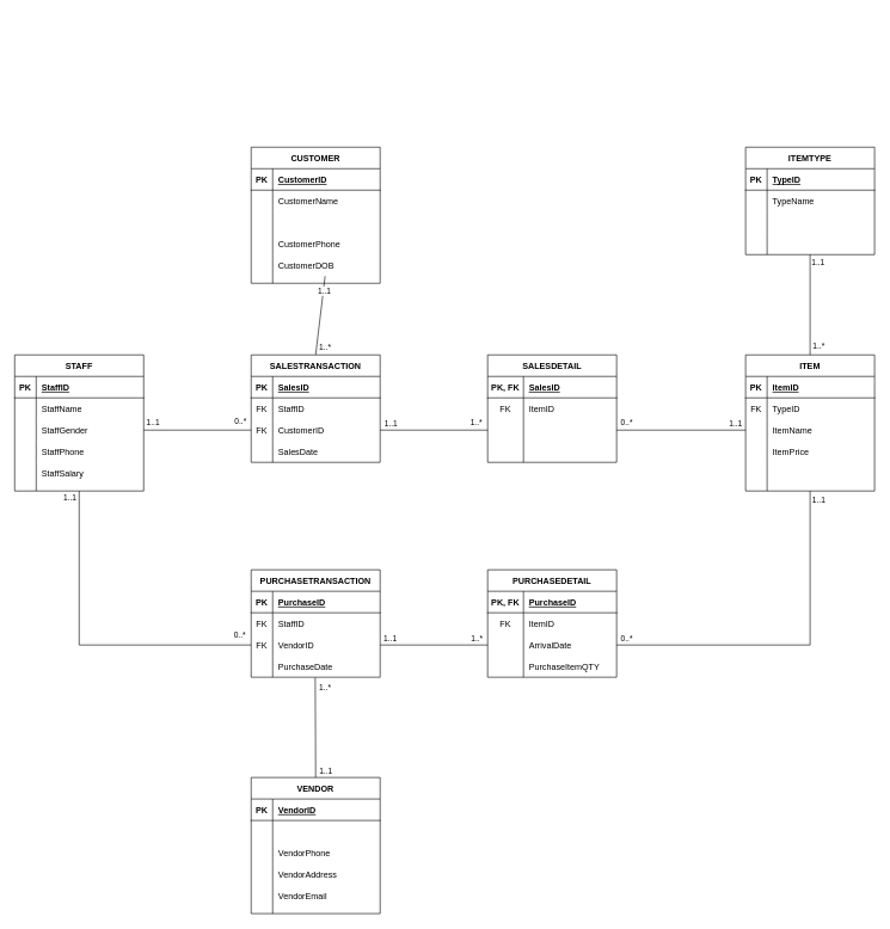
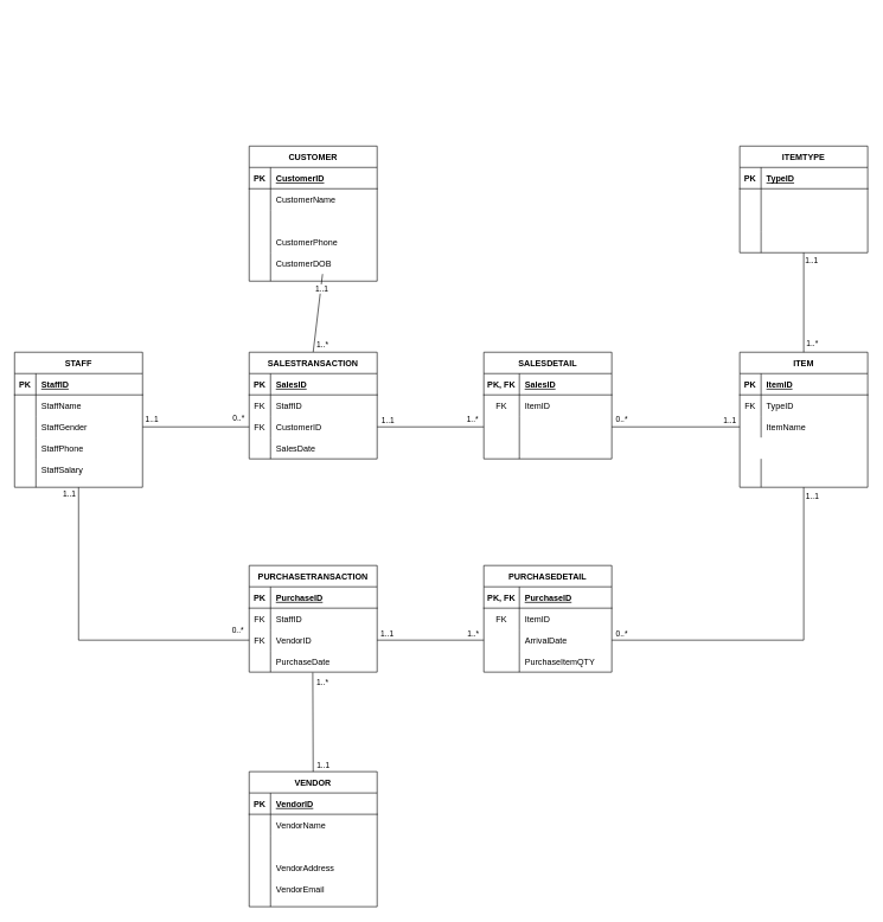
- <mxCell id="44" value="TypeName" style="shape=partialRectangle;connectable=0;fillColor=none;top=0;left=0;bottom=0;right=0;align=left;spacingLeft=6;overflow=hidden;" parent="42" vertex="1"><mxGeometry x="30" width="150" height="30" as="geometry"><mxRectangle width="150" height="30" as="alternateBounds" /></mxGeometry></mxCell>
- <mxCell id="17" value="ItemPrice" style="shape=partialRectangle;connectable=0;fillColor=none;top=0;left=0;bottom=0;right=0;align=left;spacingLeft=6;overflow=hidden;" parent="15" vertex="1"><mxGeometry x="30" width="150" height="30" as="geometry"><mxRectangle width="150" height="30" as="alternateBounds" /></mxGeometry></mxCell>
+ <mxCell id="79" value="VendorName" style="shape=partialRectangle;connectable=0;fillColor=none;top=0;left=0;bottom=0;right=0;align=left;spacingLeft=6;overflow=hidden;" parent="77" vertex="1"><mxGeometry x="30" width="150" height="30" as="geometry"><mxRectangle width="150" height="30" as="alternateBounds" /></mxGeometry></mxCell>
- <mxCell id="82" value="VendorPhone" style="shape=partialRectangle;connectable=0;fillColor=none;top=0;left=0;bottom=0;right=0;align=left;spacingLeft=6;overflow=hidden;" parent="80" vertex="1"><mxGeometry x="30" width="150" height="30" as="geometry"><mxRectangle width="150" height="30" as="alternateBounds" /></mxGeometry></mxCell>
